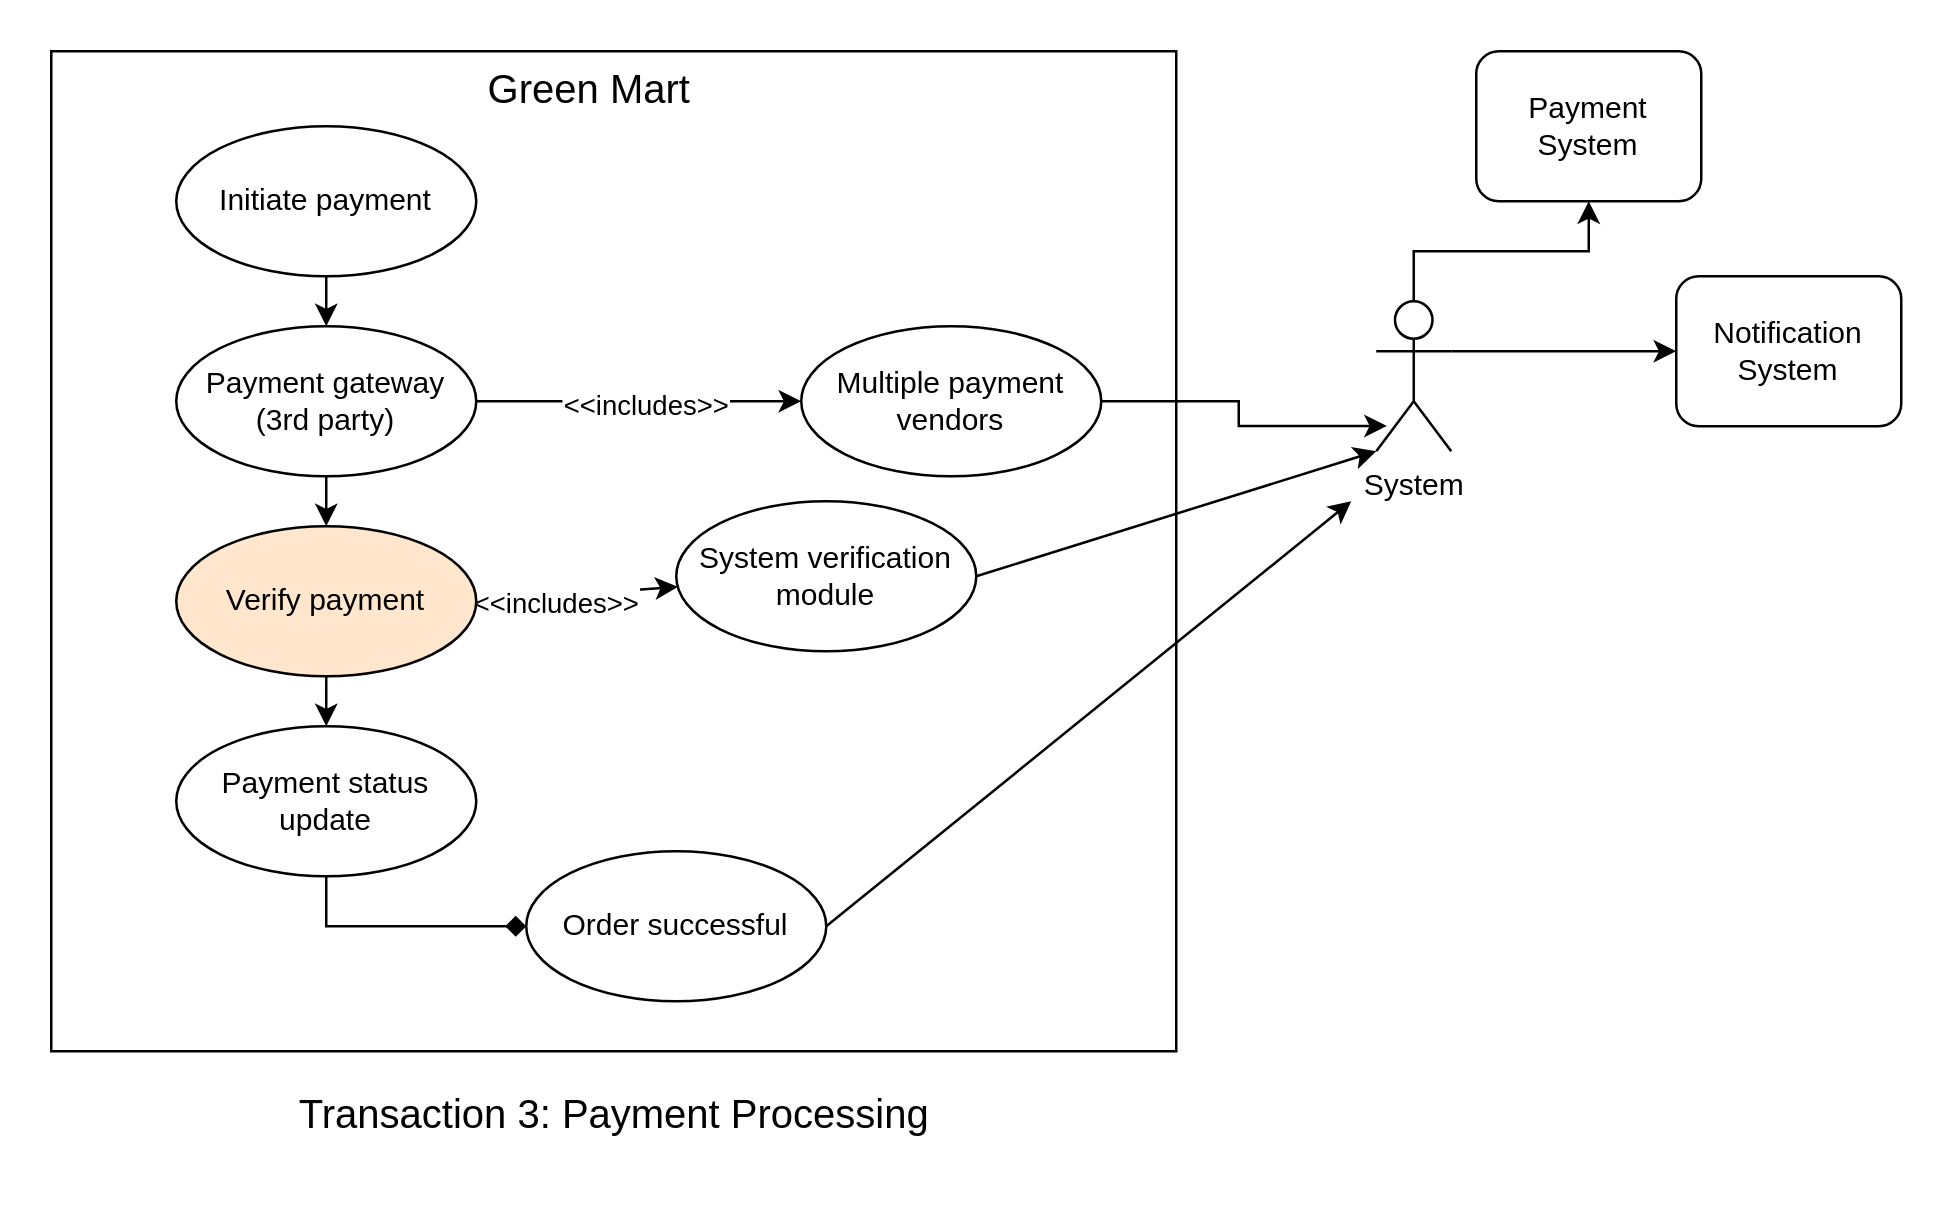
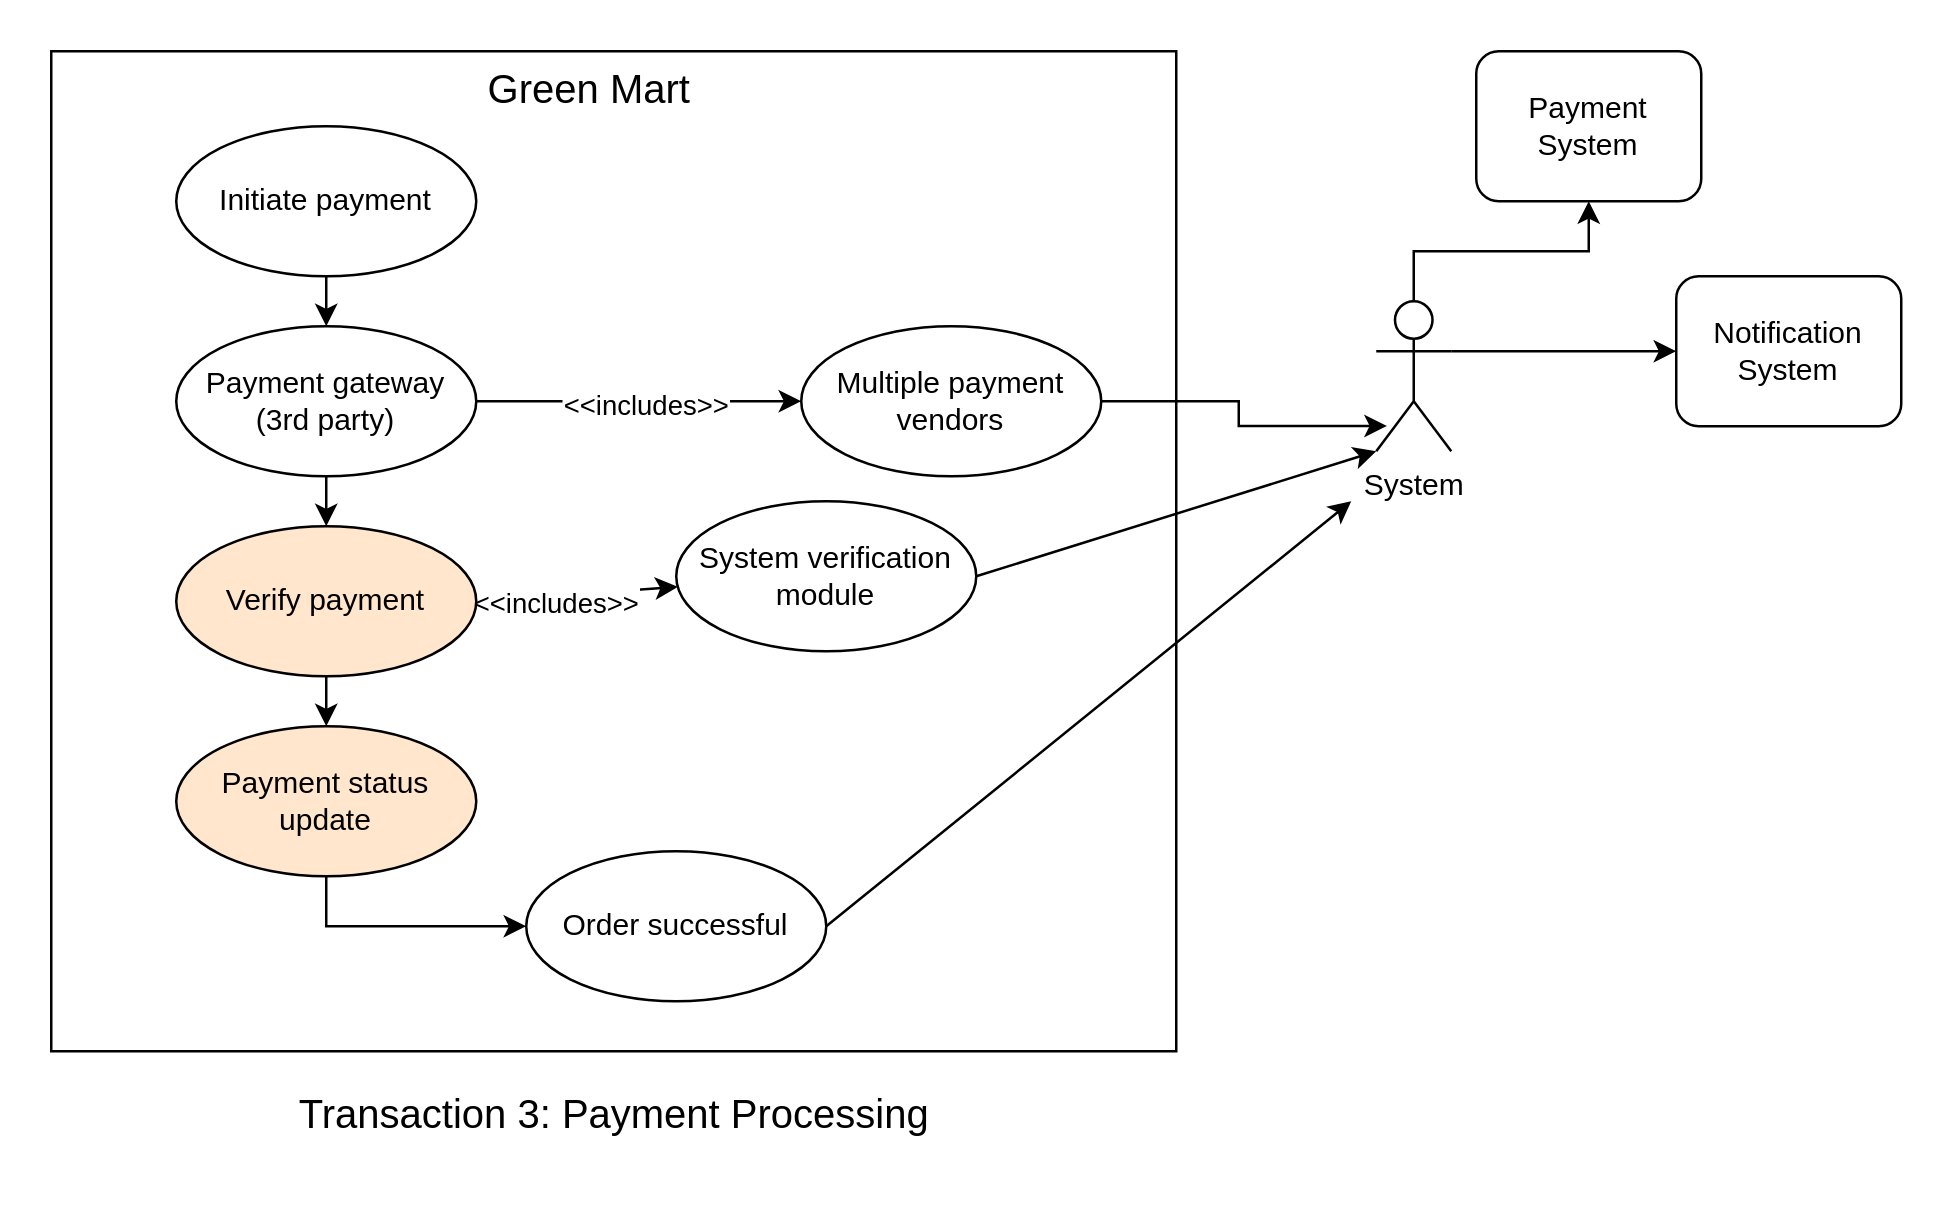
- <mxCell id="14" value="Payment status update" style="ellipse;whiteSpace=wrap;html=1;labelBackgroundColor=none;" vertex="1" parent="1"><mxGeometry x="70" y="290" width="120" height="60" as="geometry" /></mxCell>
+ <mxCell id="14" value="Payment status update" style="ellipse;whiteSpace=wrap;html=1;labelBackgroundColor=none;fillColor=#ffe6cc;" vertex="1" parent="1"><mxGeometry x="70" y="290" width="120" height="60" as="geometry" /></mxCell>
- <mxCell id="13" style="edgeStyle=orthogonalEdgeStyle;rounded=0;orthogonalLoop=1;jettySize=auto;html=1;exitX=0.5;exitY=1;exitDx=0;exitDy=0;endArrow=diamond;" edge="1" parent="1" source="14" target="18"><mxGeometry relative="1" as="geometry" /></mxCell>
+ <mxCell id="13" style="edgeStyle=orthogonalEdgeStyle;rounded=0;orthogonalLoop=1;jettySize=auto;html=1;exitX=0.5;exitY=1;exitDx=0;exitDy=0;" edge="1" parent="1" source="14" target="18"><mxGeometry relative="1" as="geometry" /></mxCell>
